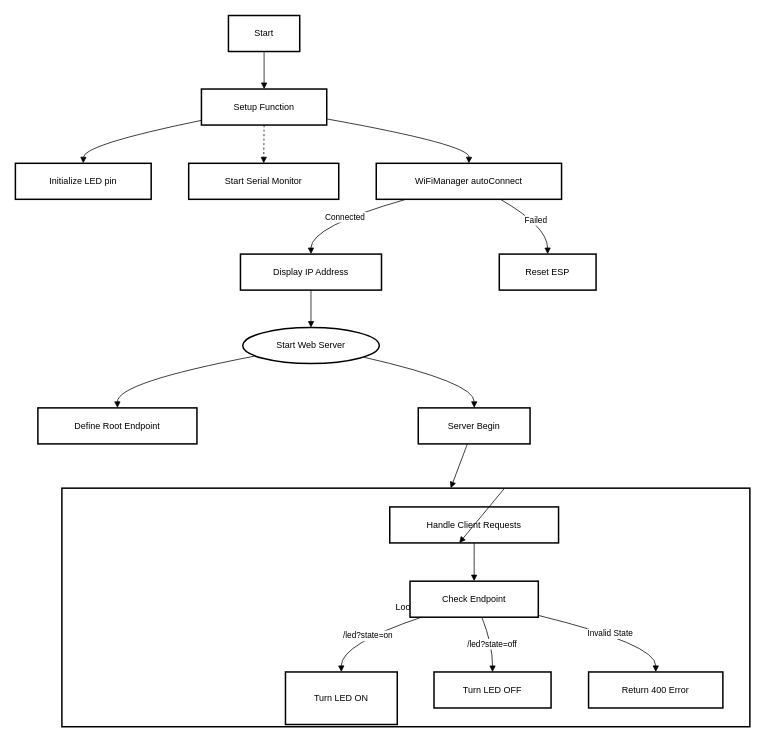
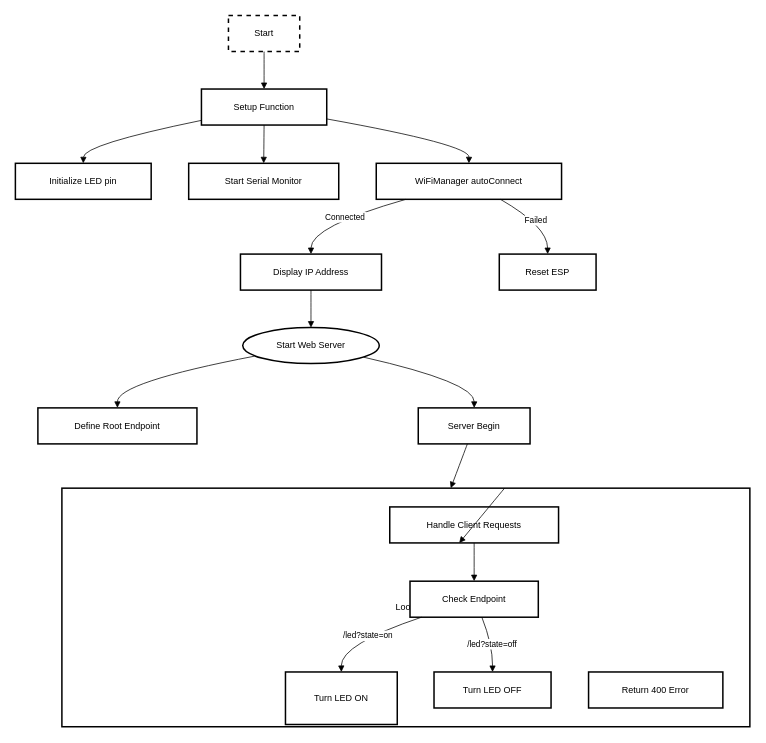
- <mxCell id="3" value="Start" style="whiteSpace=wrap;strokeWidth=2;" vertex="1" parent="1"><mxGeometry x="304" y="20" width="95" height="48" as="geometry" /></mxCell>
+ <mxCell id="3" value="Start" style="whiteSpace=wrap;strokeWidth=2;dashed=1;" vertex="1" parent="1"><mxGeometry x="304" y="20" width="95" height="48" as="geometry" /></mxCell>
- <mxCell id="20" value="" style="curved=1;startArrow=none;endArrow=block;exitX=0.5;exitY=1.02;entryX=0.5;entryY=0;rounded=0;dashed=1;" edge="1" parent="1" source="4" target="6"><mxGeometry relative="1" as="geometry"><Array as="points" /></mxGeometry></mxCell>
+ <mxCell id="20" value="" style="curved=1;startArrow=none;endArrow=block;exitX=0.5;exitY=1.02;entryX=0.5;entryY=0;rounded=0;" edge="1" parent="1" source="4" target="6"><mxGeometry relative="1" as="geometry"><Array as="points" /></mxGeometry></mxCell>
- <mxCell id="30" value="Invalid State" style="curved=1;startArrow=none;endArrow=block;exitX=1;exitY=0.95;entryX=0.5;entryY=-0.01;rounded=0;" edge="1" parent="1" source="14" target="17"><mxGeometry relative="1" as="geometry"><Array as="points"><mxPoint x="874" y="858" /></Array></mxGeometry></mxCell>
